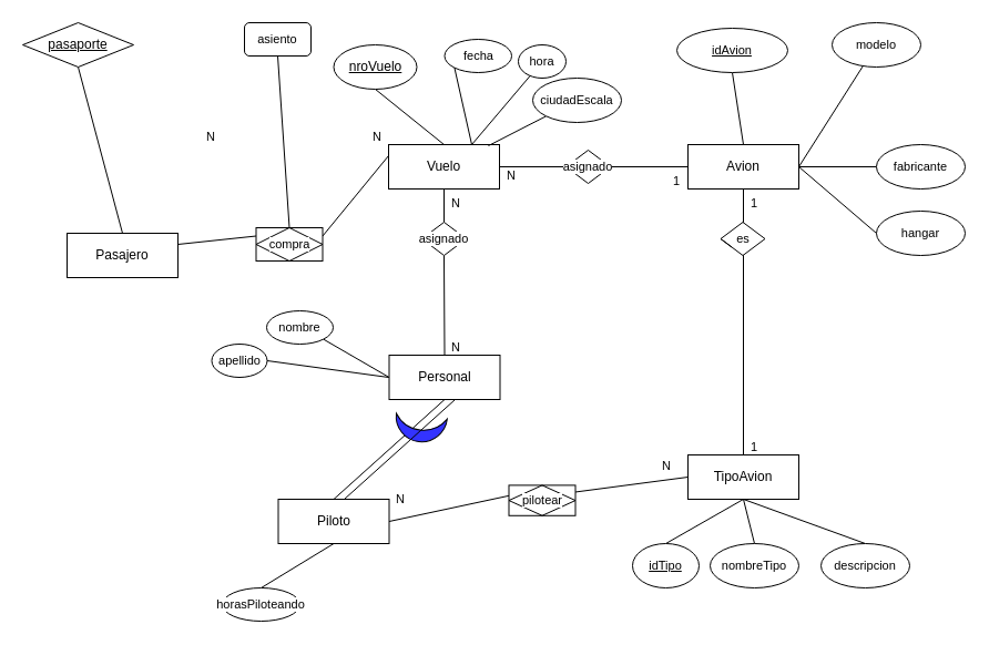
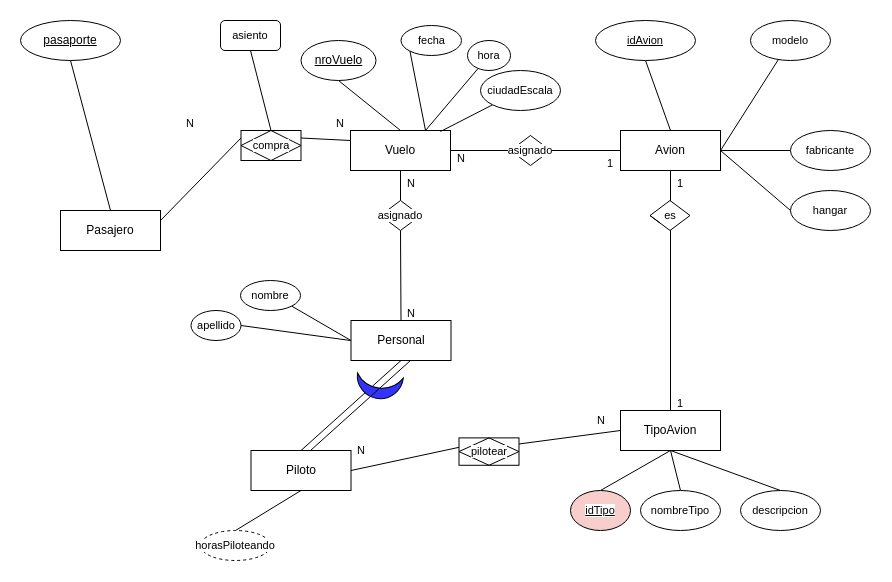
- <mxCell id="9" value="pasaporte" style="rhombus;whiteSpace=wrap;html=1;align=center;fontStyle=4;" vertex="1" parent="1"><mxGeometry x="20" y="20" width="100" height="40" as="geometry" /></mxCell>
+ <mxCell id="9" value="pasaporte" style="ellipse;whiteSpace=wrap;html=1;align=center;fontStyle=4;" vertex="1" parent="1"><mxGeometry x="20" y="20" width="100" height="40" as="geometry" /></mxCell>
- <mxCell id="35" value="idAvion" style="ellipse;whiteSpace=wrap;html=1;align=center;fontStyle=4;fontFamily=Helvetica;fontSize=11;fontColor=default;labelBackgroundColor=default;" vertex="1" parent="1"><mxGeometry x="610" y="25" width="100" height="40" as="geometry" /></mxCell>
+ <mxCell id="35" value="idAvion" style="ellipse;whiteSpace=wrap;html=1;align=center;fontStyle=4;fontFamily=Helvetica;fontSize=11;fontColor=default;labelBackgroundColor=default;" vertex="1" parent="1"><mxGeometry x="595" y="20" width="100" height="40" as="geometry" /></mxCell>
- <mxCell id="16" value="fecha" style="ellipse;whiteSpace=wrap;html=1;align=center;fontFamily=Helvetica;fontSize=11;fontColor=default;labelBackgroundColor=default;" vertex="1" parent="1"><mxGeometry x="400.5" y="35" width="60.5" height="30" as="geometry" /></mxCell>
+ <mxCell id="16" value="fecha" style="ellipse;whiteSpace=wrap;html=1;align=center;fontFamily=Helvetica;fontSize=11;fontColor=default;labelBackgroundColor=default;" vertex="1" parent="1"><mxGeometry x="400.5" y="25" width="60.5" height="30" as="geometry" /></mxCell>
- <mxCell id="11" value="compra" style="shape=associativeEntity;whiteSpace=wrap;html=1;align=center;fontFamily=Helvetica;fontSize=11;fontColor=default;labelBackgroundColor=default;" vertex="1" parent="1"><mxGeometry x="230.5" y="205" width="60" height="30" as="geometry" /></mxCell>
+ <mxCell id="11" value="compra" style="shape=associativeEntity;whiteSpace=wrap;html=1;align=center;fontFamily=Helvetica;fontSize=11;fontColor=default;labelBackgroundColor=default;" vertex="1" parent="1"><mxGeometry x="240.5" y="130" width="60" height="30" as="geometry" /></mxCell>
- <mxCell id="39" value="idTipo" style="ellipse;whiteSpace=wrap;html=1;align=center;fontStyle=4;fontFamily=Helvetica;fontSize=11;fontColor=default;labelBackgroundColor=default;" vertex="1" parent="1"><mxGeometry x="570" y="490" width="60" height="40" as="geometry" /></mxCell>
+ <mxCell id="39" value="idTipo" style="ellipse;whiteSpace=wrap;html=1;align=center;fontStyle=4;fontFamily=Helvetica;fontSize=11;fontColor=default;labelBackgroundColor=default;fillColor=#f8cecc;" vertex="1" parent="1"><mxGeometry x="570" y="490" width="60" height="40" as="geometry" /></mxCell>
- <mxCell id="61" value="horasPiloteando" style="ellipse;whiteSpace=wrap;html=1;align=center;fontFamily=Helvetica;fontSize=11;fontColor=default;labelBackgroundColor=default;" vertex="1" parent="1"><mxGeometry x="200" y="530" width="70" height="30" as="geometry" /></mxCell>
+ <mxCell id="61" value="horasPiloteando" style="ellipse;whiteSpace=wrap;html=1;align=center;fontFamily=Helvetica;fontSize=11;fontColor=default;labelBackgroundColor=default;dashed=1;" vertex="1" parent="1"><mxGeometry x="200" y="530" width="70" height="30" as="geometry" /></mxCell>
